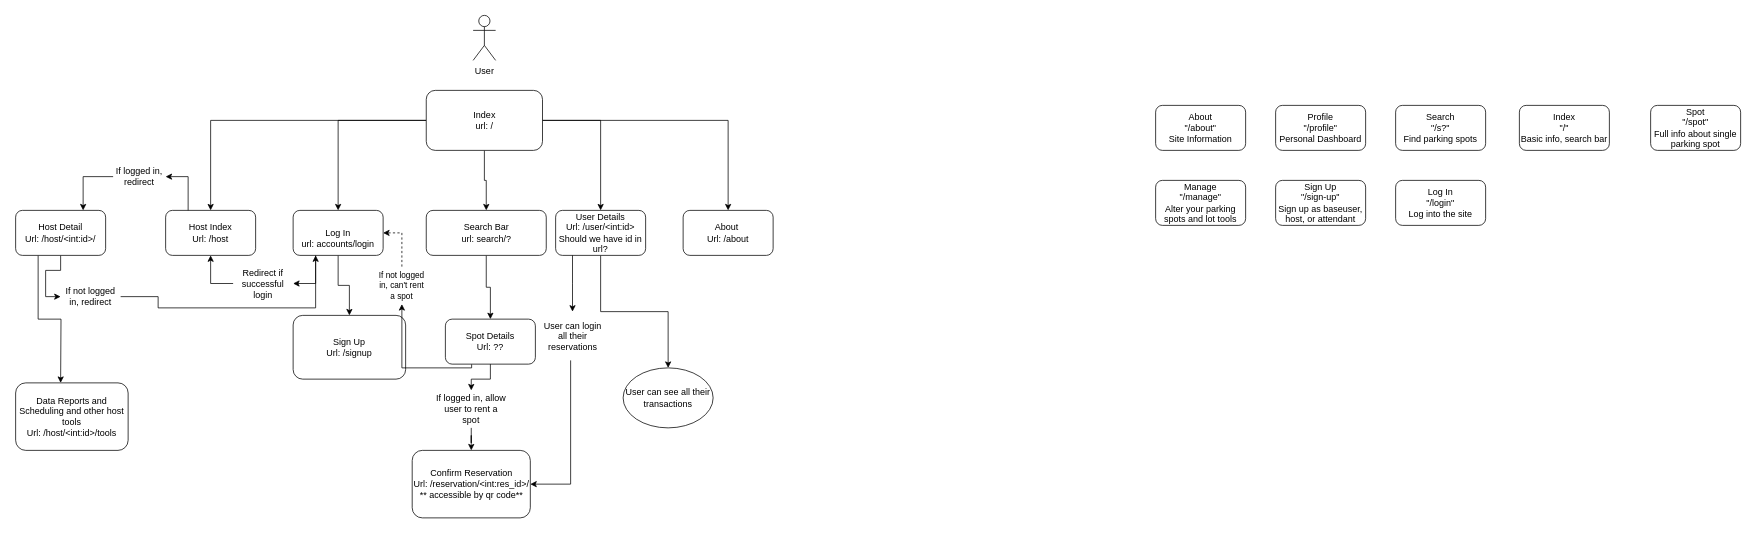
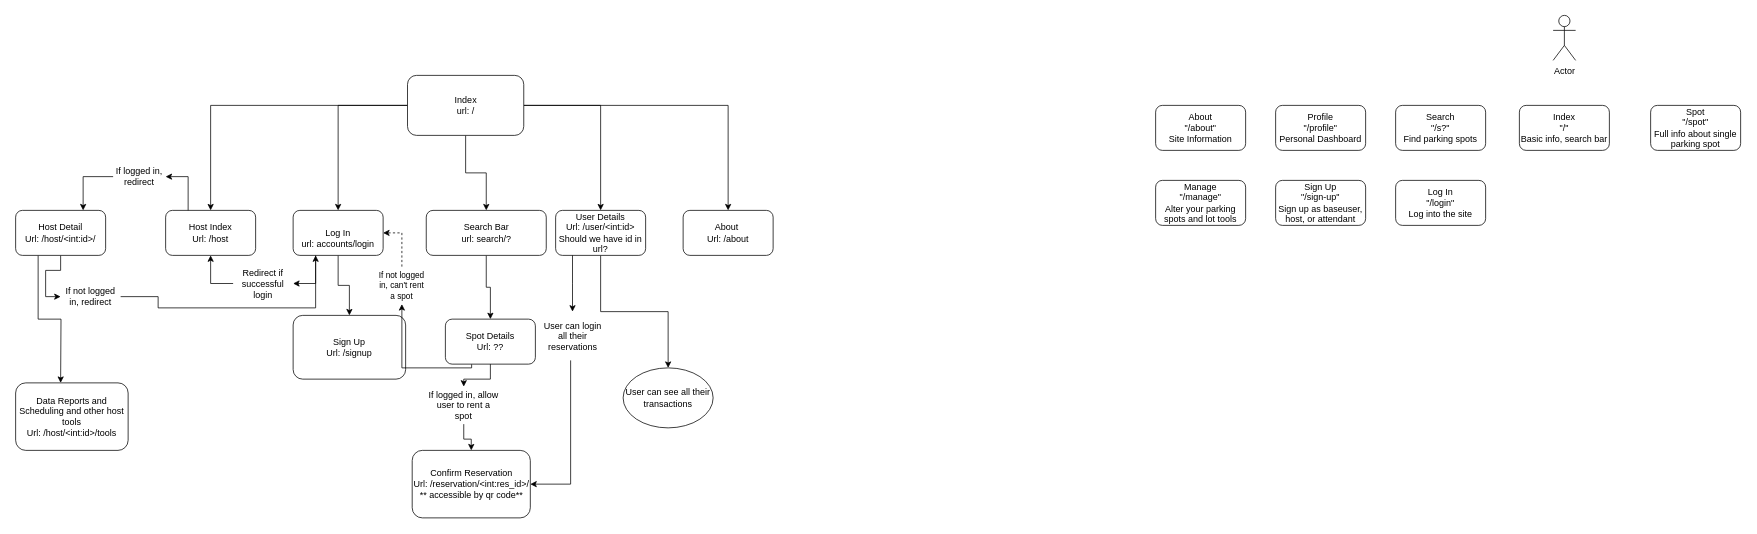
- <mxCell id="2" value="User&lt;br&gt;" style="shape=umlActor;verticalLabelPosition=bottom;verticalAlign=top;html=1;outlineConnect=0;" parent="1" vertex="1"><mxGeometry x="630" y="20" width="30" height="60" as="geometry" /></mxCell>
+ <mxCell id="42" value="Actor" style="shape=umlActor;verticalLabelPosition=bottom;verticalAlign=top;html=1;outlineConnect=0;" vertex="1" parent="1"><mxGeometry x="2070" y="20" width="30" height="60" as="geometry" /></mxCell>
- <mxCell id="8" value="Index&lt;br&gt;url: /" style="rounded=1;whiteSpace=wrap;html=1;" parent="1" vertex="1"><mxGeometry x="567.5" y="120" width="155" height="80" as="geometry" /></mxCell>
+ <mxCell id="8" value="Index&lt;br&gt;url: /" style="rounded=1;whiteSpace=wrap;html=1;" parent="1" vertex="1"><mxGeometry x="542.5" y="100" width="155" height="80" as="geometry" /></mxCell>
- <mxCell id="35" value="If logged in, allow user to rent a spot" style="text;html=1;strokeColor=none;fillColor=none;align=center;verticalAlign=middle;whiteSpace=wrap;rounded=0;" parent="1" vertex="1"><mxGeometry x="580" y="520" width="95" height="50" as="geometry" /></mxCell>
+ <mxCell id="35" value="If logged in, allow user to rent a spot" style="text;html=1;strokeColor=none;fillColor=none;align=center;verticalAlign=middle;whiteSpace=wrap;rounded=0;" parent="1" vertex="1"><mxGeometry x="570" y="515" width="95" height="50" as="geometry" /></mxCell>
